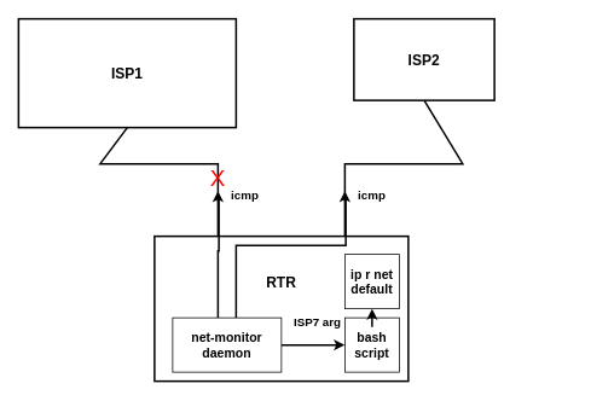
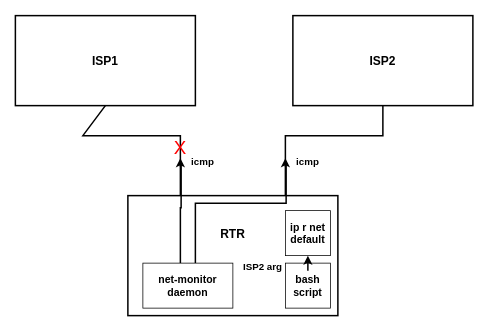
- <mxCell id="3" value="&lt;font size=&quot;1&quot;&gt;&lt;b style=&quot;font-size: 16px;&quot;&gt;ISP2&lt;br&gt;&lt;/b&gt;&lt;/font&gt;" style="rounded=0;whiteSpace=wrap;html=1;strokeWidth=2;" vertex="1" parent="1"><mxGeometry x="390" y="20" width="155" height="90" as="geometry" /></mxCell>
+ <mxCell id="3" value="&lt;font size=&quot;1&quot;&gt;&lt;b style=&quot;font-size: 16px;&quot;&gt;ISP2&lt;br&gt;&lt;/b&gt;&lt;/font&gt;" style="rounded=0;whiteSpace=wrap;html=1;strokeWidth=2;" vertex="1" parent="1"><mxGeometry x="390" y="20" width="240" height="120" as="geometry" /></mxCell>
- <mxCell id="15" value="&lt;b&gt;&lt;font style=&quot;font-size: 13px;&quot;&gt;ISP7 arg&lt;br&gt;&lt;/font&gt;&lt;/b&gt;" style="text;html=1;strokeColor=none;fillColor=none;align=center;verticalAlign=middle;whiteSpace=wrap;rounded=0;" vertex="1" parent="1"><mxGeometry x="320" y="340" width="60" height="30" as="geometry" /></mxCell>
+ <mxCell id="15" value="&lt;b&gt;&lt;font style=&quot;font-size: 13px;&quot;&gt;ISP2 arg&lt;br&gt;&lt;/font&gt;&lt;/b&gt;" style="text;html=1;strokeColor=none;fillColor=none;align=center;verticalAlign=middle;whiteSpace=wrap;rounded=0;" vertex="1" parent="1"><mxGeometry x="320" y="340" width="60" height="30" as="geometry" /></mxCell>
- <mxCell id="9" style="edgeStyle=orthogonalEdgeStyle;rounded=0;orthogonalLoop=1;jettySize=auto;html=1;exitX=1;exitY=0.5;exitDx=0;exitDy=0;entryX=0;entryY=0.5;entryDx=0;entryDy=0;strokeWidth=2;" edge="1" parent="1" source="10" target="14"><mxGeometry relative="1" as="geometry" /></mxCell>
